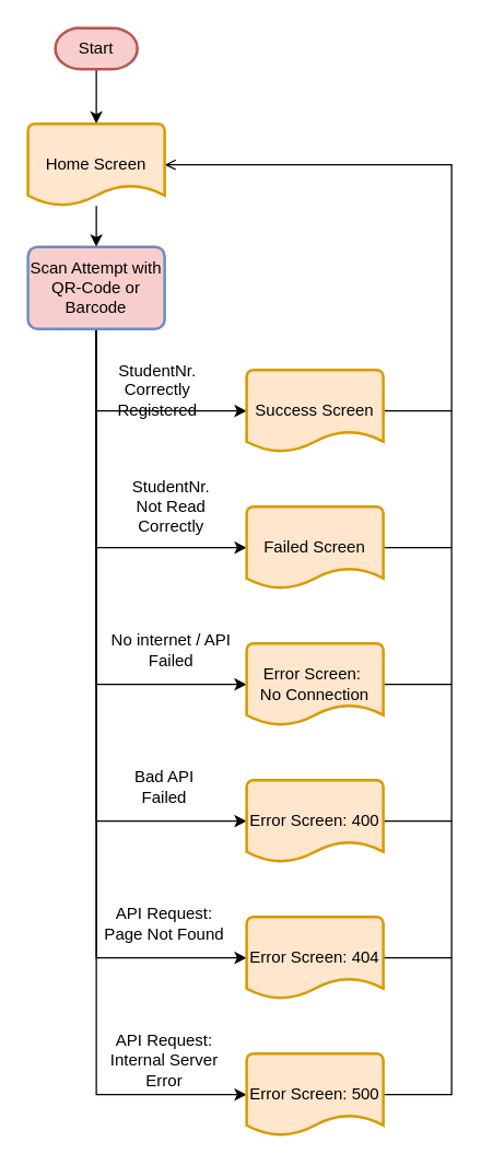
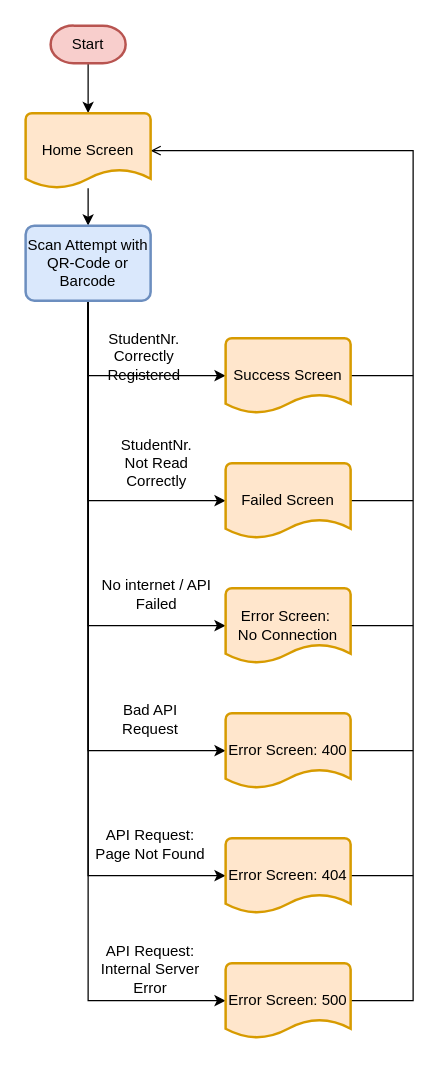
- <mxCell id="23" value="&lt;span&gt;Scan Attempt with QR-Code or Barcode&lt;/span&gt;" style="rounded=1;whiteSpace=wrap;html=1;absoluteArcSize=1;arcSize=14;strokeWidth=2;fillColor=#f8cecc;strokeColor=#6c8ebf;" parent="1" vertex="1"><mxGeometry x="20" y="180" width="100" height="60" as="geometry" /></mxCell>
+ <mxCell id="23" value="&lt;span&gt;Scan Attempt with QR-Code or Barcode&lt;/span&gt;" style="rounded=1;whiteSpace=wrap;html=1;absoluteArcSize=1;arcSize=14;strokeWidth=2;fillColor=#dae8fc;strokeColor=#6c8ebf;" parent="1" vertex="1"><mxGeometry x="20" y="180" width="100" height="60" as="geometry" /></mxCell>
- <mxCell id="15" value="Bad API Failed" style="text;html=1;strokeColor=none;fillColor=none;align=center;verticalAlign=middle;whiteSpace=wrap;rounded=0;" parent="1" vertex="1"><mxGeometry x="90" y="560" width="60" height="30" as="geometry" /></mxCell>
+ <mxCell id="15" value="Bad API Request" style="text;html=1;strokeColor=none;fillColor=none;align=center;verticalAlign=middle;whiteSpace=wrap;rounded=0;" parent="1" vertex="1"><mxGeometry x="90" y="560" width="60" height="30" as="geometry" /></mxCell>
